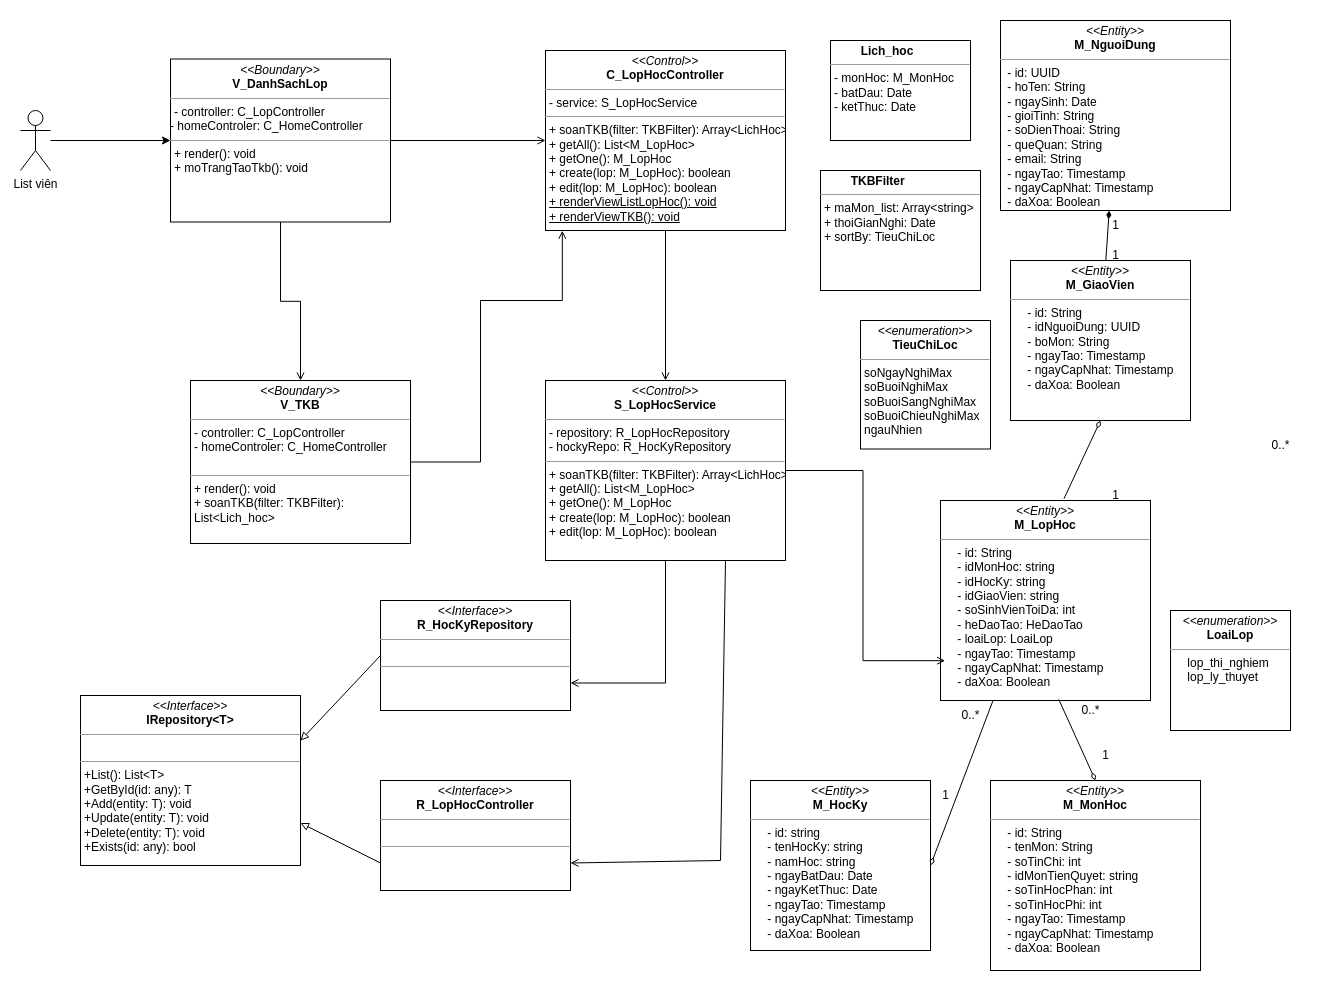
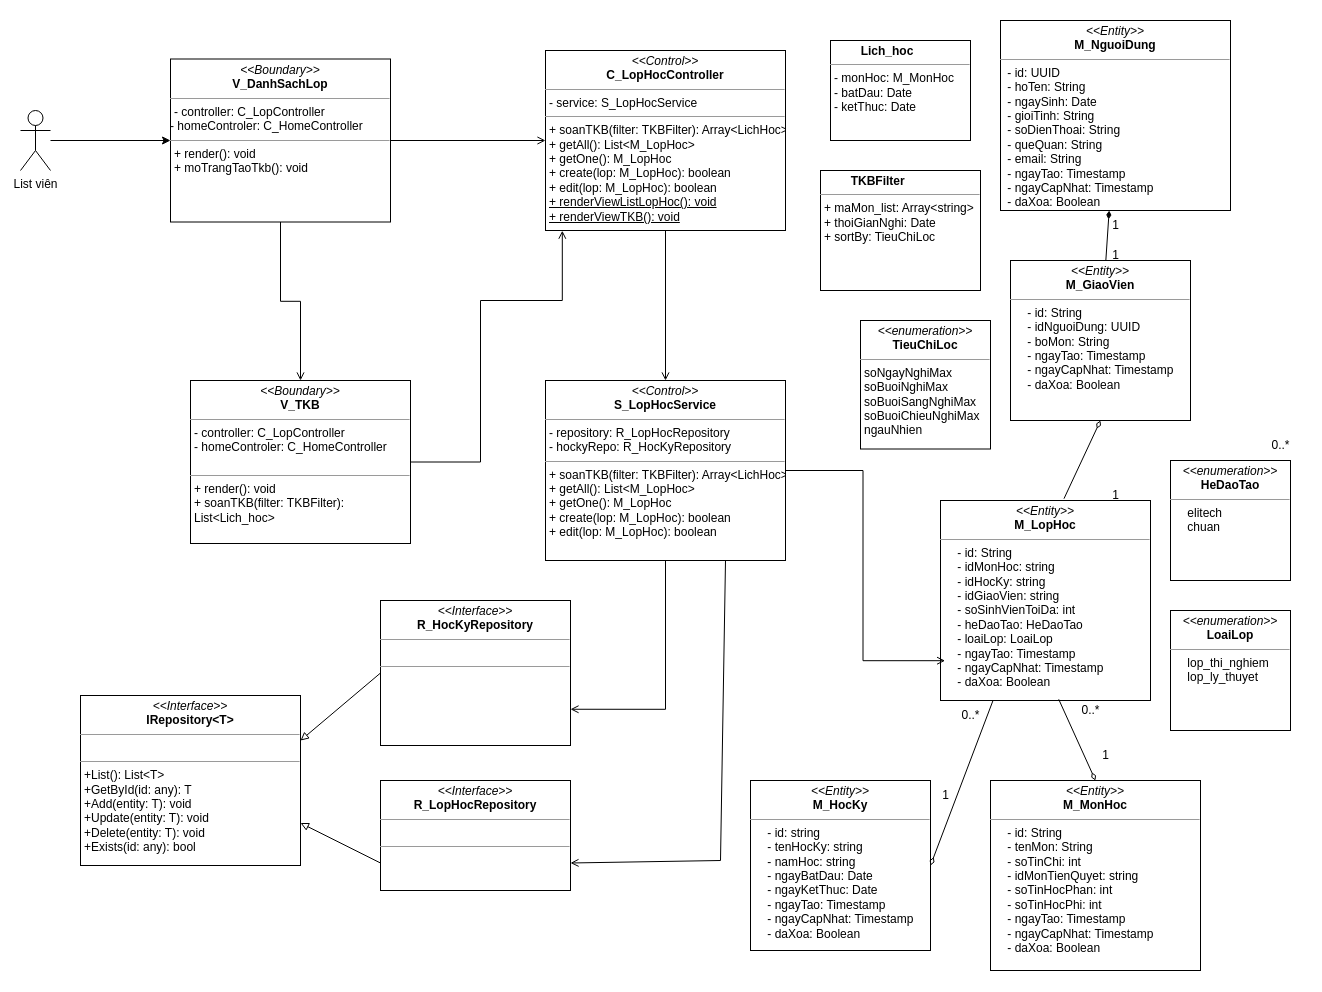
+ <mxCell id="13" value="&lt;p style=&quot;margin:0px;margin-top:4px;text-align:center;&quot;&gt;&lt;i&gt;&amp;lt;&amp;lt;enumeration&amp;gt;&amp;gt;&lt;/i&gt;&lt;br&gt;&lt;b&gt;HeDaoTao&lt;/b&gt;&lt;/p&gt;&lt;hr size=&quot;1&quot;&gt;&lt;p style=&quot;margin:0px;margin-left:4px;&quot;&gt;&amp;nbsp; &amp;nbsp; elitech&lt;/p&gt;&lt;p style=&quot;margin:0px;margin-left:4px;&quot;&gt;&amp;nbsp; &amp;nbsp; chuan&lt;/p&gt;" style="verticalAlign=top;align=left;overflow=fill;fontSize=12;fontFamily=Helvetica;html=1;rounded=0;shadow=0;comic=0;labelBackgroundColor=none;strokeWidth=1" parent="1" vertex="1"><mxGeometry x="1170" y="460" width="120" height="120" as="geometry" /></mxCell>
- <mxCell id="29" value="&lt;p style=&quot;margin:0px;margin-top:4px;text-align:center;&quot;&gt;&lt;i&gt;&amp;lt;&amp;lt;Interface&amp;gt;&amp;gt;&lt;/i&gt;&lt;br&gt;&lt;b&gt;R_HocKyRepository&lt;/b&gt;&lt;/p&gt;&lt;hr size=&quot;1&quot;&gt;&lt;p style=&quot;margin:0px;margin-left:4px;&quot;&gt;&lt;br&gt;&lt;/p&gt;&lt;hr size=&quot;1&quot;&gt;&lt;p style=&quot;margin: 0px 0px 0px 4px;&quot;&gt;&lt;br&gt;&lt;/p&gt;" style="verticalAlign=top;align=left;overflow=fill;fontSize=12;fontFamily=Helvetica;html=1;rounded=0;shadow=0;comic=0;labelBackgroundColor=none;strokeWidth=1" parent="1" vertex="1"><mxGeometry x="380" y="600" width="190" height="110" as="geometry" /></mxCell>
+ <mxCell id="29" value="&lt;p style=&quot;margin:0px;margin-top:4px;text-align:center;&quot;&gt;&lt;i&gt;&amp;lt;&amp;lt;Interface&amp;gt;&amp;gt;&lt;/i&gt;&lt;br&gt;&lt;b&gt;R_HocKyRepository&lt;/b&gt;&lt;/p&gt;&lt;hr size=&quot;1&quot;&gt;&lt;p style=&quot;margin:0px;margin-left:4px;&quot;&gt;&lt;br&gt;&lt;/p&gt;&lt;hr size=&quot;1&quot;&gt;&lt;p style=&quot;margin: 0px 0px 0px 4px;&quot;&gt;&lt;br&gt;&lt;/p&gt;" style="verticalAlign=top;align=left;overflow=fill;fontSize=12;fontFamily=Helvetica;html=1;rounded=0;shadow=0;comic=0;labelBackgroundColor=none;strokeWidth=1" parent="1" vertex="1"><mxGeometry x="380" y="600" width="190" height="145" as="geometry" /></mxCell>
- <mxCell id="30" value="&lt;p style=&quot;margin:0px;margin-top:4px;text-align:center;&quot;&gt;&lt;i&gt;&amp;lt;&amp;lt;Interface&amp;gt;&amp;gt;&lt;/i&gt;&lt;br&gt;&lt;b&gt;R_LopHocController&lt;/b&gt;&lt;/p&gt;&lt;hr size=&quot;1&quot;&gt;&lt;p style=&quot;margin:0px;margin-left:4px;&quot;&gt;&lt;br&gt;&lt;/p&gt;&lt;hr size=&quot;1&quot;&gt;&lt;p style=&quot;margin: 0px 0px 0px 4px;&quot;&gt;&lt;br&gt;&lt;/p&gt;" style="verticalAlign=top;align=left;overflow=fill;fontSize=12;fontFamily=Helvetica;html=1;rounded=0;shadow=0;comic=0;labelBackgroundColor=none;strokeWidth=1" parent="1" vertex="1"><mxGeometry x="380" y="780" width="190" height="110" as="geometry" /></mxCell>
+ <mxCell id="30" value="&lt;p style=&quot;margin:0px;margin-top:4px;text-align:center;&quot;&gt;&lt;i&gt;&amp;lt;&amp;lt;Interface&amp;gt;&amp;gt;&lt;/i&gt;&lt;br&gt;&lt;b&gt;R_LopHocRepository&lt;/b&gt;&lt;/p&gt;&lt;hr size=&quot;1&quot;&gt;&lt;p style=&quot;margin:0px;margin-left:4px;&quot;&gt;&lt;br&gt;&lt;/p&gt;&lt;hr size=&quot;1&quot;&gt;&lt;p style=&quot;margin: 0px 0px 0px 4px;&quot;&gt;&lt;br&gt;&lt;/p&gt;" style="verticalAlign=top;align=left;overflow=fill;fontSize=12;fontFamily=Helvetica;html=1;rounded=0;shadow=0;comic=0;labelBackgroundColor=none;strokeWidth=1" parent="1" vertex="1"><mxGeometry x="380" y="780" width="190" height="110" as="geometry" /></mxCell>
